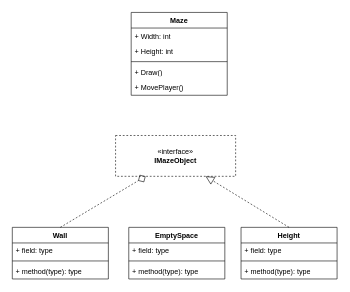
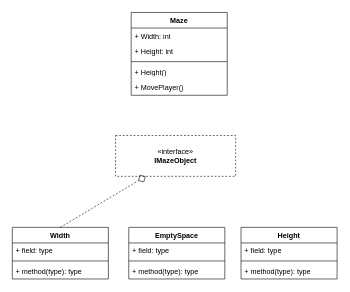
- <mxCell id="21" value="+ Draw()" style="text;strokeColor=none;fillColor=none;align=left;verticalAlign=top;spacingLeft=4;spacingRight=4;overflow=hidden;rotatable=0;points=[[0,0.5],[1,0.5]];portConstraint=eastwest;whiteSpace=wrap;html=1;" parent="17" vertex="1"><mxGeometry y="86" width="160" height="26" as="geometry" /></mxCell>
+ <mxCell id="21" value="+ Height()" style="text;strokeColor=none;fillColor=none;align=left;verticalAlign=top;spacingLeft=4;spacingRight=4;overflow=hidden;rotatable=0;points=[[0,0.5],[1,0.5]];portConstraint=eastwest;whiteSpace=wrap;html=1;" parent="17" vertex="1"><mxGeometry y="86" width="160" height="26" as="geometry" /></mxCell>
- <mxCell id="16" value="" style="endArrow=block;dashed=1;endFill=0;endSize=12;html=1;rounded=0;exitX=0.5;exitY=0;exitDx=0;exitDy=0;entryX=0.75;entryY=1;entryDx=0;entryDy=0;" parent="1" source="11" target="6" edge="1"><mxGeometry width="160" relative="1" as="geometry"><mxPoint x="290" y="388" as="sourcePoint" /><mxPoint x="325" y="303" as="targetPoint" /><Array as="points" /></mxGeometry></mxCell>
- <mxCell id="2" value="Wall" style="swimlane;fontStyle=1;align=center;verticalAlign=top;childLayout=stackLayout;horizontal=1;startSize=26;horizontalStack=0;resizeParent=1;resizeParentMax=0;resizeLast=0;collapsible=1;marginBottom=0;whiteSpace=wrap;html=1;" parent="1" vertex="1"><mxGeometry x="20" y="378" width="160" height="86" as="geometry" /></mxCell>
+ <mxCell id="2" value="Width" style="swimlane;fontStyle=1;align=center;verticalAlign=top;childLayout=stackLayout;horizontal=1;startSize=26;horizontalStack=0;resizeParent=1;resizeParentMax=0;resizeLast=0;collapsible=1;marginBottom=0;whiteSpace=wrap;html=1;" parent="1" vertex="1"><mxGeometry x="20" y="378" width="160" height="86" as="geometry" /></mxCell>
